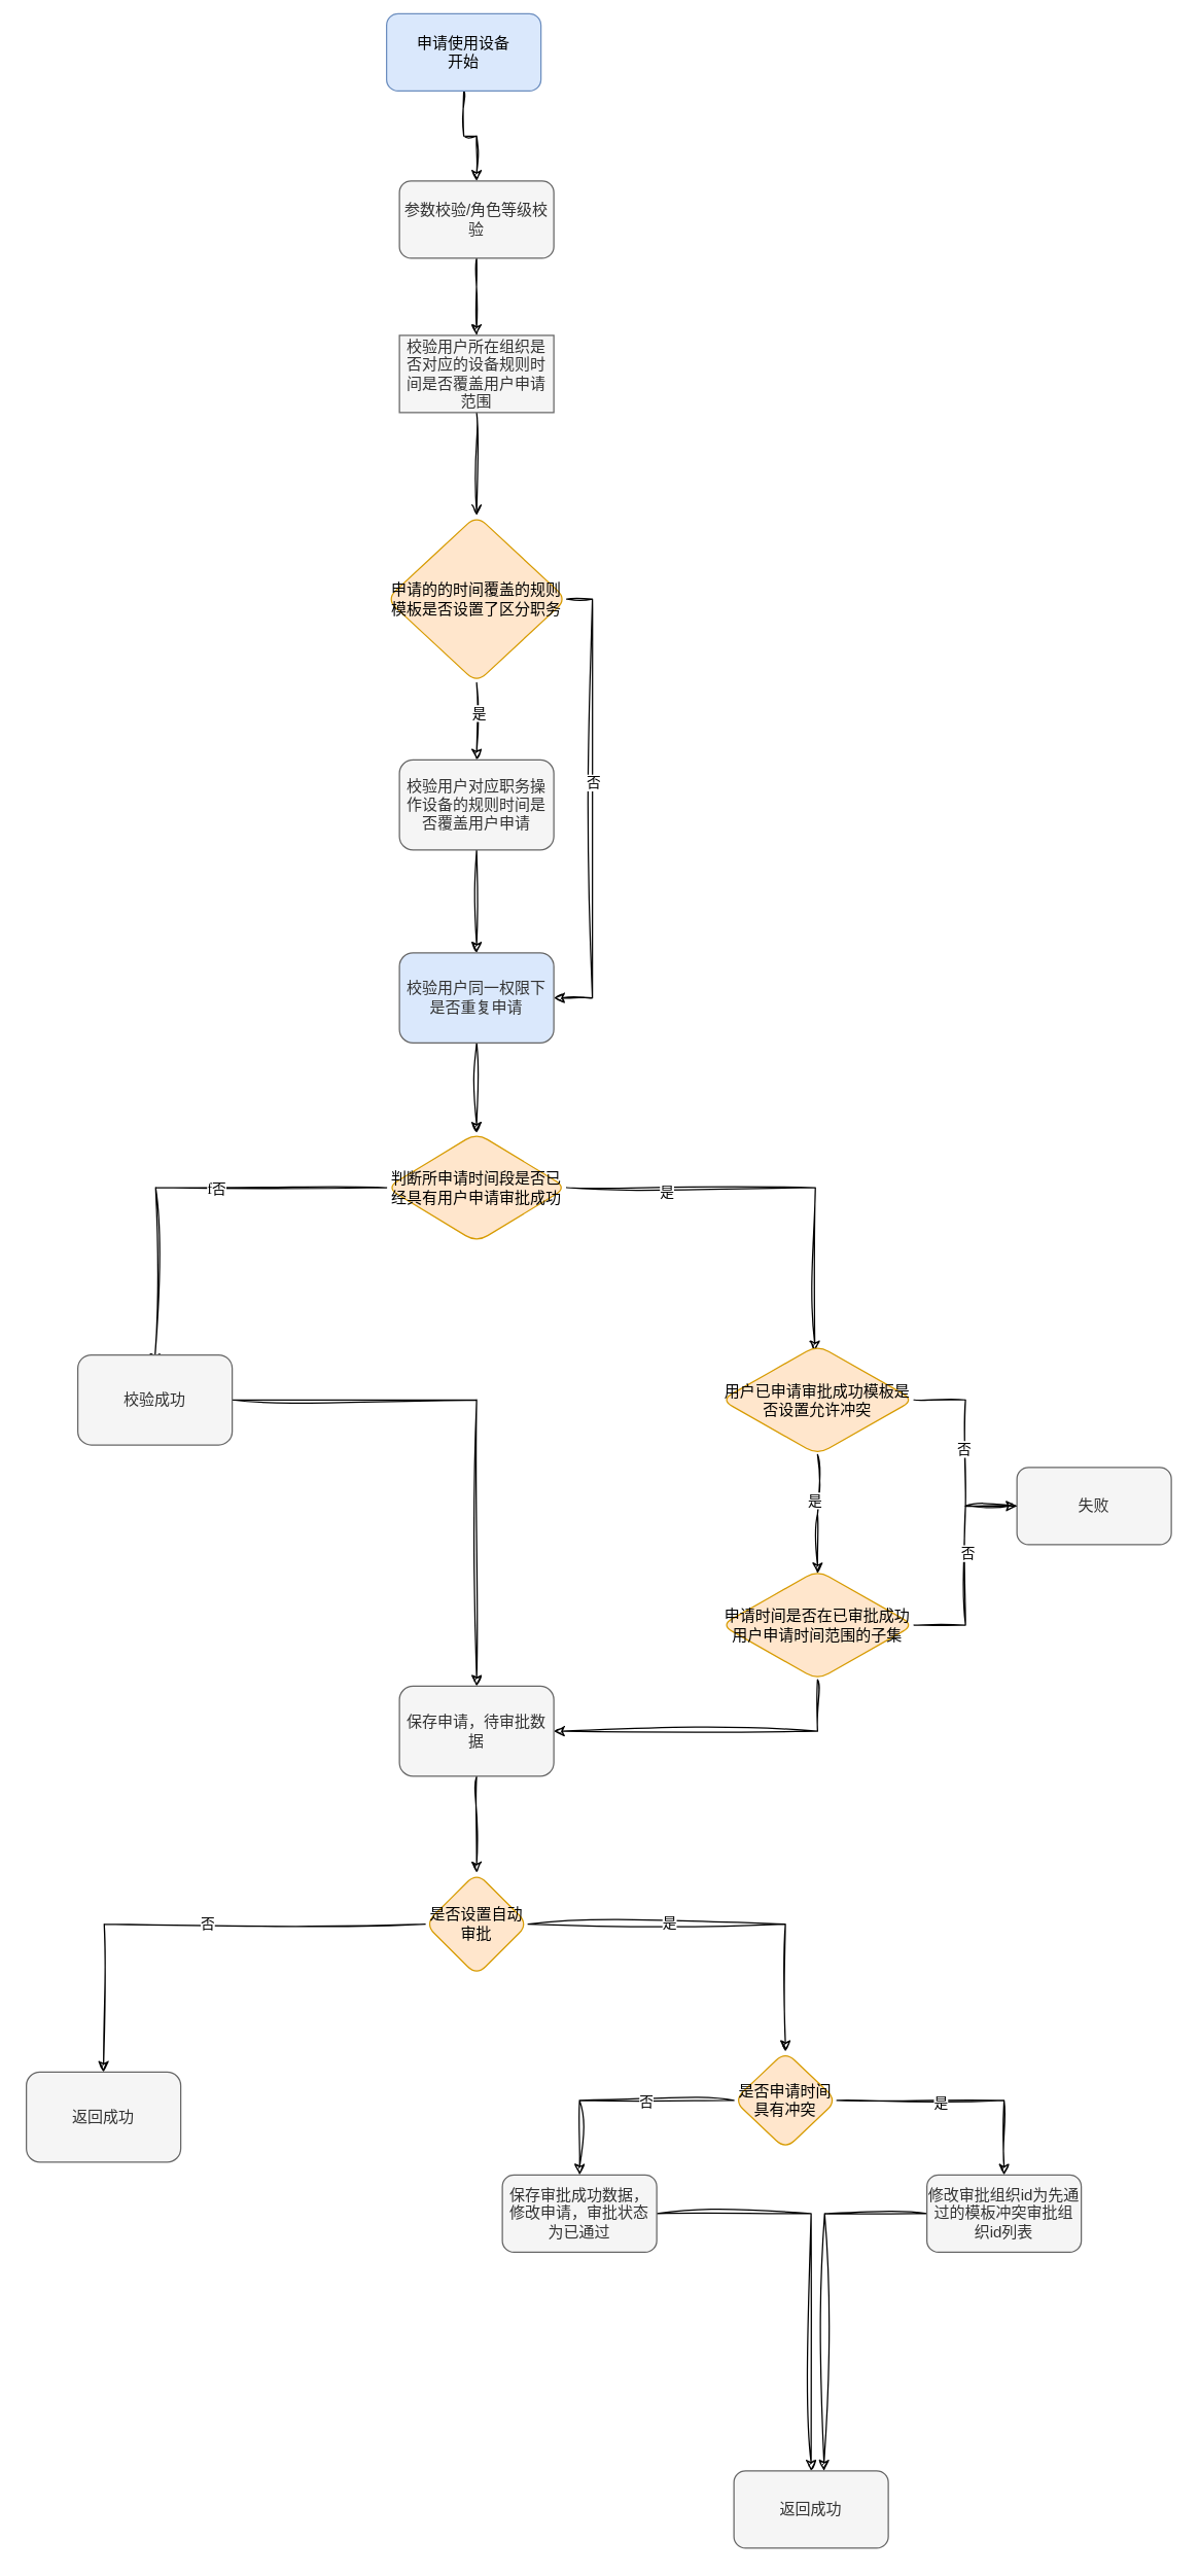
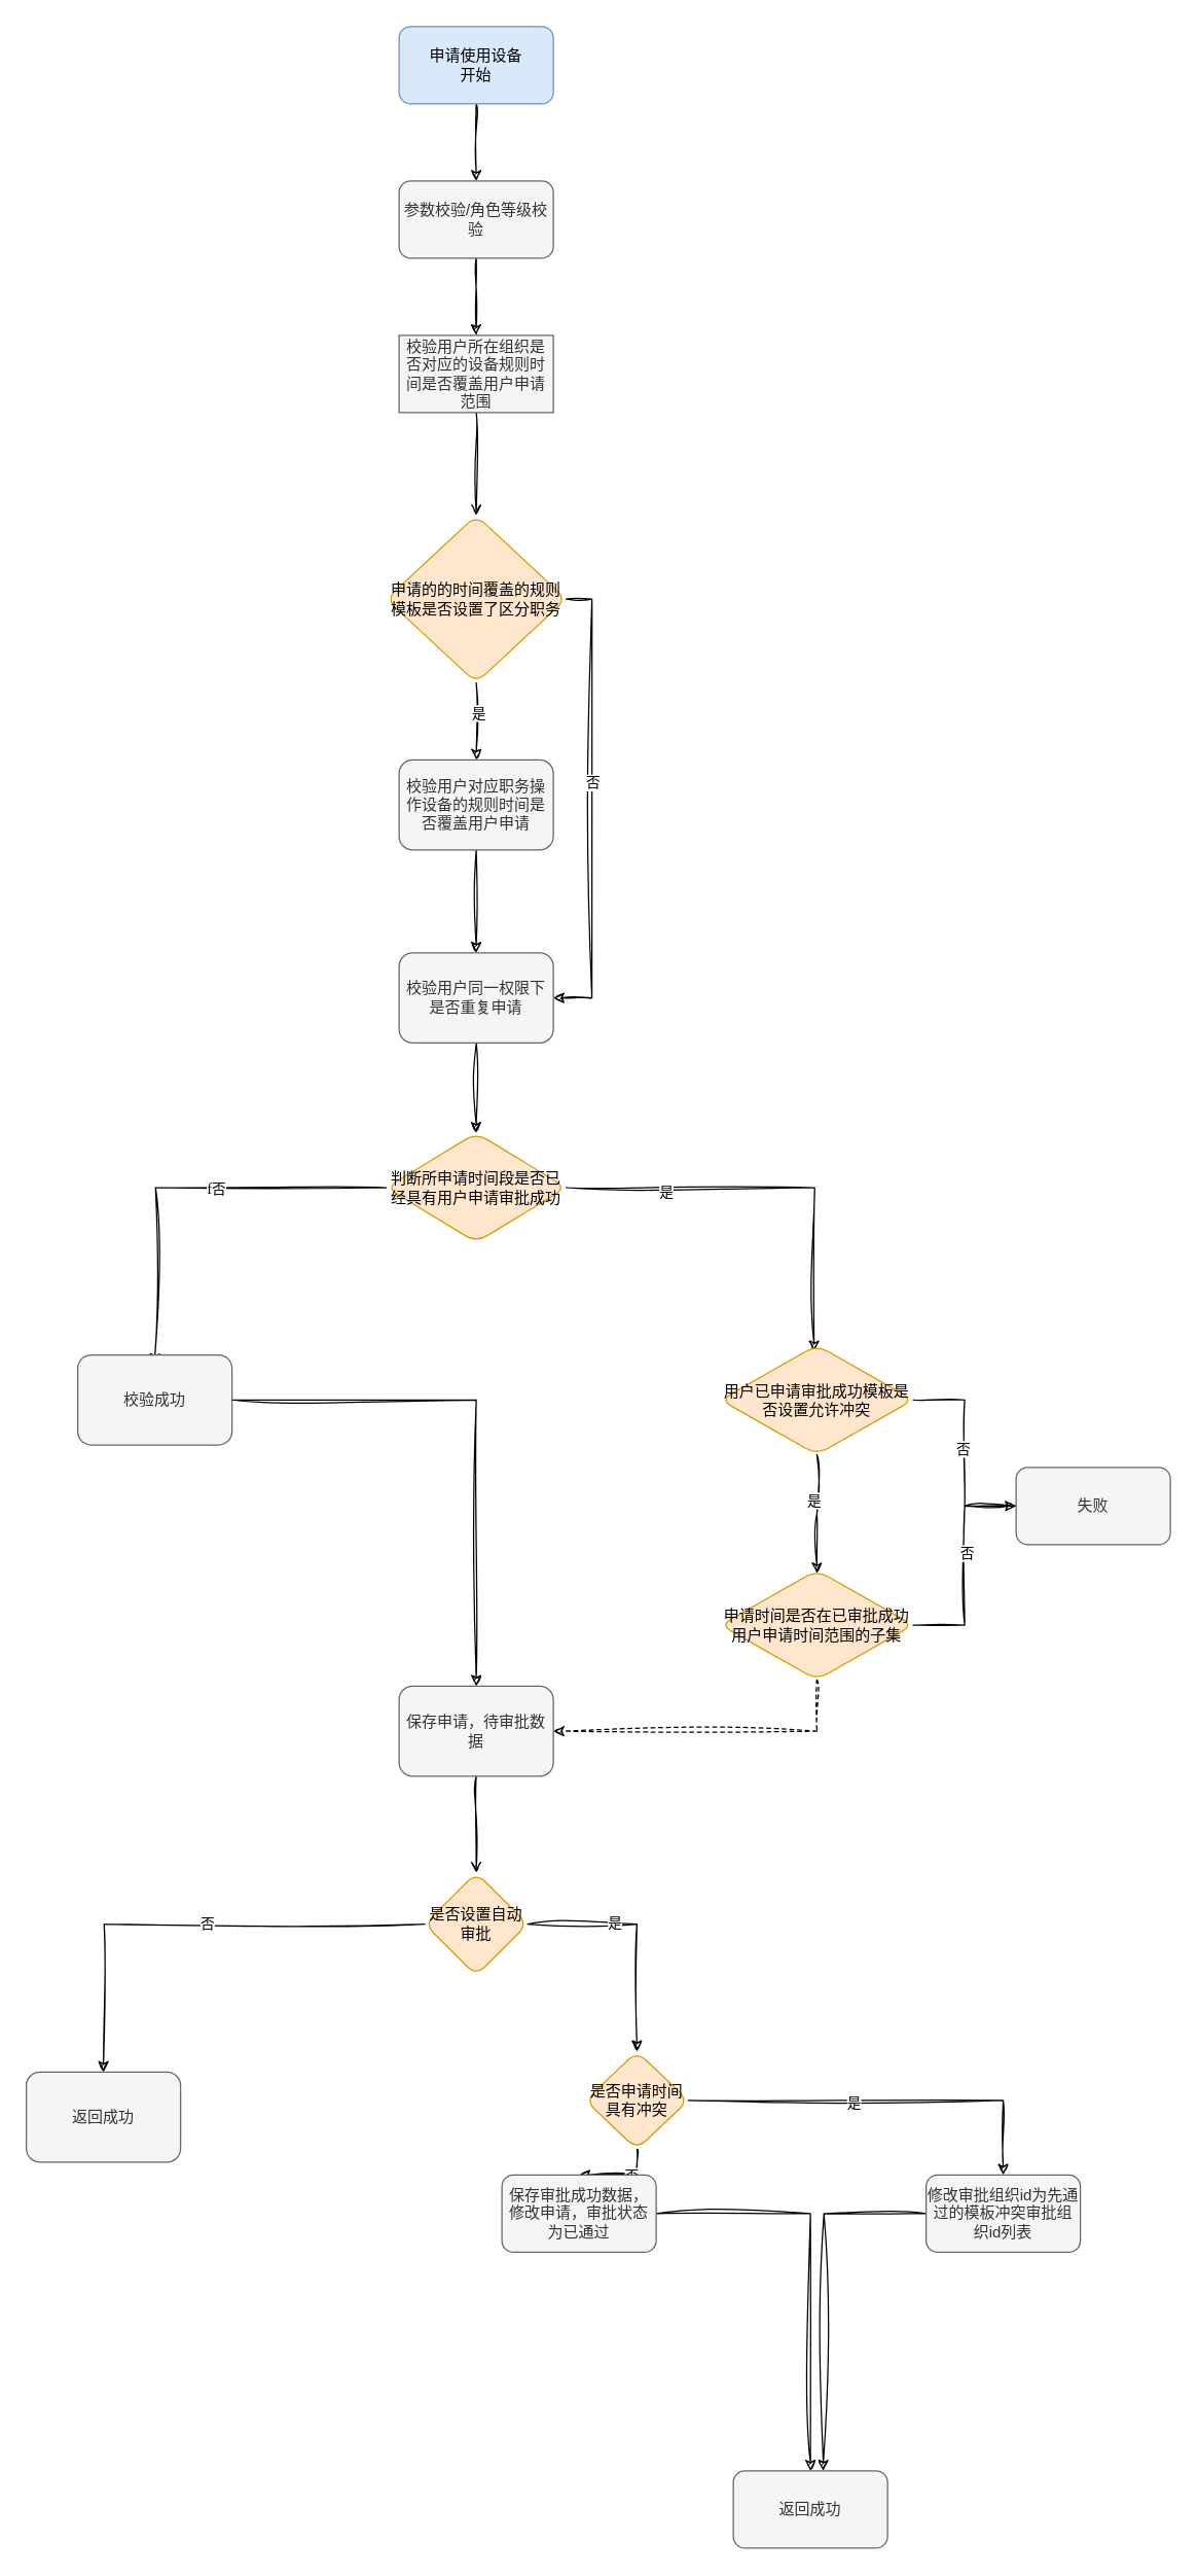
- <mxCell id="3" value="&lt;div&gt;申请使用设备&lt;/div&gt;开始" style="rounded=1;whiteSpace=wrap;html=1;fillColor=#dae8fc;strokeColor=#6c8ebf;" vertex="1" parent="1"><mxGeometry x="300" y="10" width="120" height="60" as="geometry" /></mxCell>
+ <mxCell id="3" value="&lt;div&gt;申请使用设备&lt;/div&gt;开始" style="rounded=1;whiteSpace=wrap;html=1;fillColor=#dae8fc;strokeColor=#6c8ebf;" vertex="1" parent="1"><mxGeometry x="310" y="20" width="120" height="60" as="geometry" /></mxCell>
- <mxCell id="16" value="校验用户同一权限下是否重复申请" style="rounded=1;whiteSpace=wrap;html=1;fillColor=#dae8fc;fontColor=#333333;strokeColor=#666666;" vertex="1" parent="1"><mxGeometry x="310" y="740" width="120" height="70" as="geometry" /></mxCell>
+ <mxCell id="16" value="校验用户同一权限下是否重复申请" style="rounded=1;whiteSpace=wrap;html=1;fillColor=#f5f5f5;fontColor=#333333;strokeColor=#666666;" vertex="1" parent="1"><mxGeometry x="310" y="740" width="120" height="70" as="geometry" /></mxCell>
- <mxCell id="48" style="edgeStyle=orthogonalEdgeStyle;rounded=0;sketch=1;hachureGap=4;jiggle=2;curveFitting=1;orthogonalLoop=1;jettySize=auto;html=1;exitX=0.5;exitY=1;exitDx=0;exitDy=0;entryX=1;entryY=0.5;entryDx=0;entryDy=0;fontFamily=Architects Daughter;fontSource=https%3A%2F%2Ffonts.googleapis.com%2Fcss%3Ffamily%3DArchitects%2BDaughter;" edge="1" parent="1" source="49" target="31"><mxGeometry relative="1" as="geometry" /></mxCell>
+ <mxCell id="48" style="edgeStyle=orthogonalEdgeStyle;rounded=0;sketch=1;hachureGap=4;jiggle=2;curveFitting=1;orthogonalLoop=1;jettySize=auto;html=1;exitX=0.5;exitY=1;exitDx=0;exitDy=0;entryX=1;entryY=0.5;entryDx=0;entryDy=0;fontFamily=Architects Daughter;fontSource=https%3A%2F%2Ffonts.googleapis.com%2Fcss%3Ffamily%3DArchitects%2BDaughter;dashed=1;" edge="1" parent="1" source="49" target="31"><mxGeometry relative="1" as="geometry" /></mxCell>
- <mxCell id="30" value="" style="edgeStyle=orthogonalEdgeStyle;rounded=0;sketch=1;hachureGap=4;jiggle=2;curveFitting=1;orthogonalLoop=1;jettySize=auto;html=1;fontFamily=Architects Daughter;fontSource=https%3A%2F%2Ffonts.googleapis.com%2Fcss%3Ffamily%3DArchitects%2BDaughter;" edge="1" parent="1" source="31" target="36"><mxGeometry relative="1" as="geometry" /></mxCell>
+ <mxCell id="30" value="" style="edgeStyle=orthogonalEdgeStyle;rounded=0;sketch=1;hachureGap=4;jiggle=2;curveFitting=1;orthogonalLoop=1;jettySize=auto;html=1;fontFamily=Architects Daughter;fontSource=https%3A%2F%2Ffonts.googleapis.com%2Fcss%3Ffamily%3DArchitects%2BDaughter;endArrow=open;" edge="1" parent="1" source="31" target="36"><mxGeometry relative="1" as="geometry" /></mxCell>
- <mxCell id="42" value="是否申请时间具有冲突" style="rhombus;whiteSpace=wrap;html=1;fillColor=#ffe6cc;strokeColor=#d79b00;rounded=1;" vertex="1" parent="1"><mxGeometry x="570" y="1594" width="80" height="76" as="geometry" /></mxCell>
+ <mxCell id="42" value="是否申请时间具有冲突" style="rhombus;whiteSpace=wrap;html=1;fillColor=#ffe6cc;strokeColor=#d79b00;rounded=1;" vertex="1" parent="1"><mxGeometry x="455" y="1594" width="80" height="76" as="geometry" /></mxCell>
